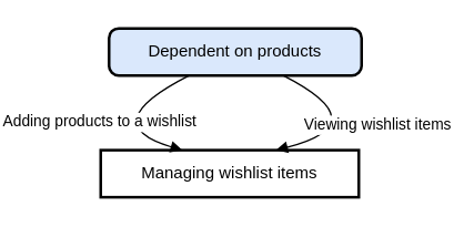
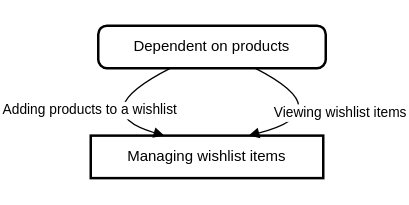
- <mxCell id="2" value="Dependent on products" style="rounded=1;absoluteArcSize=1;arcSize=14;whiteSpace=wrap;strokeWidth=2;fillColor=#dae8fc;" vertex="1" parent="1"><mxGeometry x="31" width="182" height="34" as="geometry" y="20" /></mxCell>
+ <mxCell id="2" value="Dependent on products" style="rounded=1;absoluteArcSize=1;arcSize=14;whiteSpace=wrap;strokeWidth=2;" vertex="1" parent="1"><mxGeometry x="31" width="182" height="34" as="geometry" y="20" /></mxCell>
